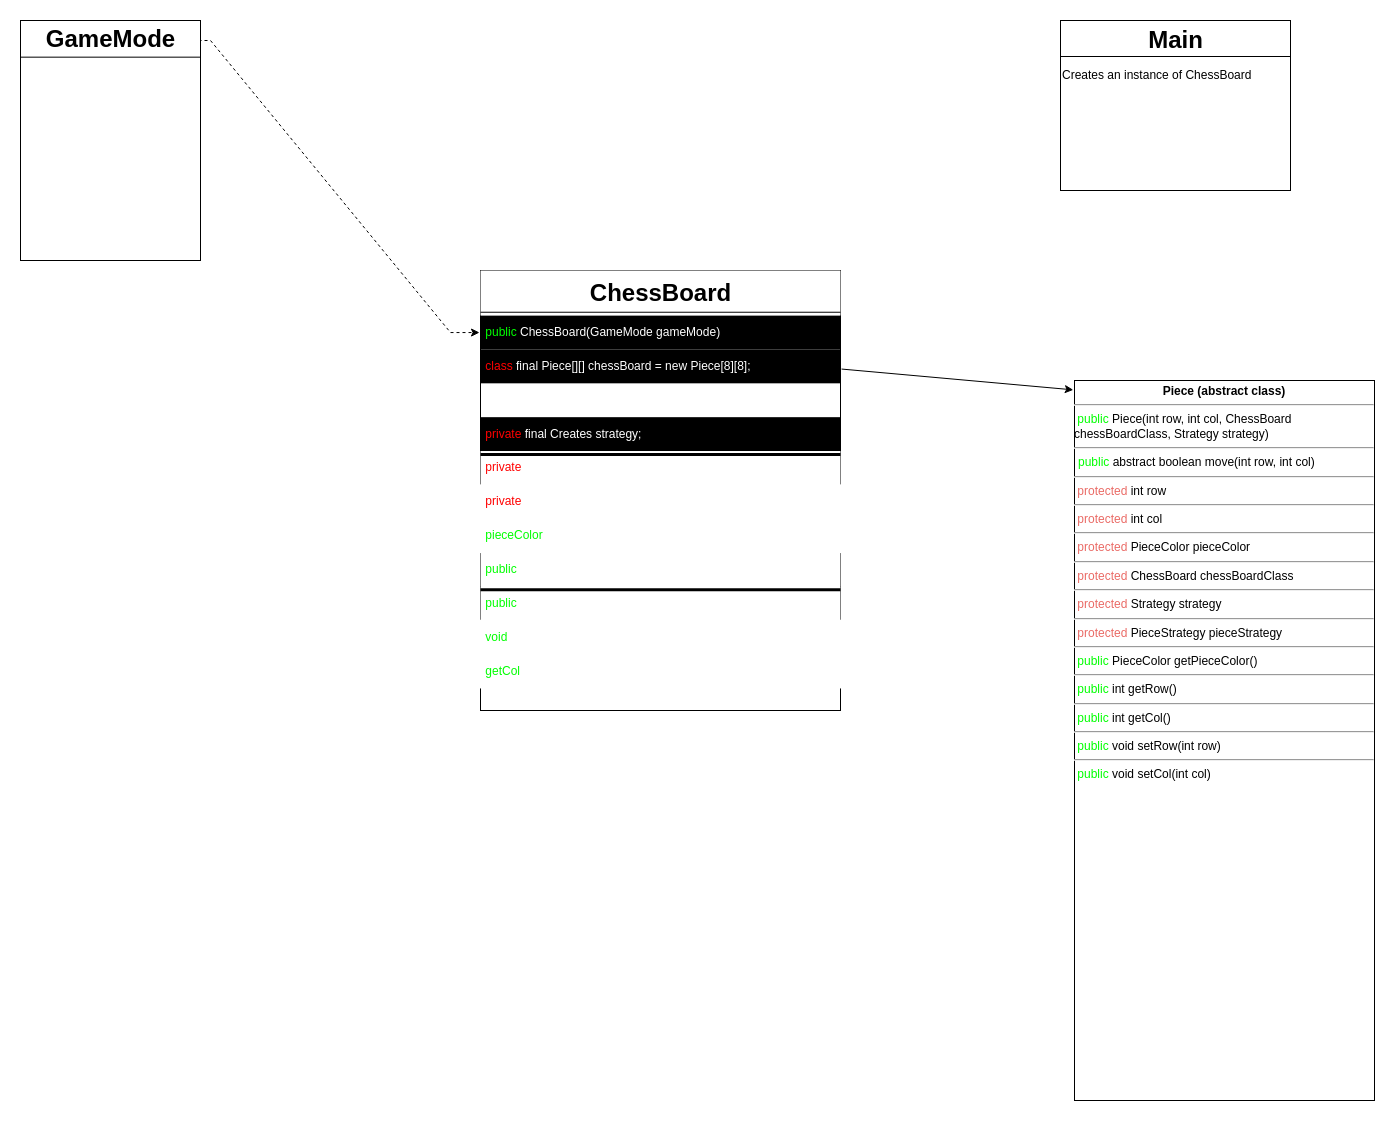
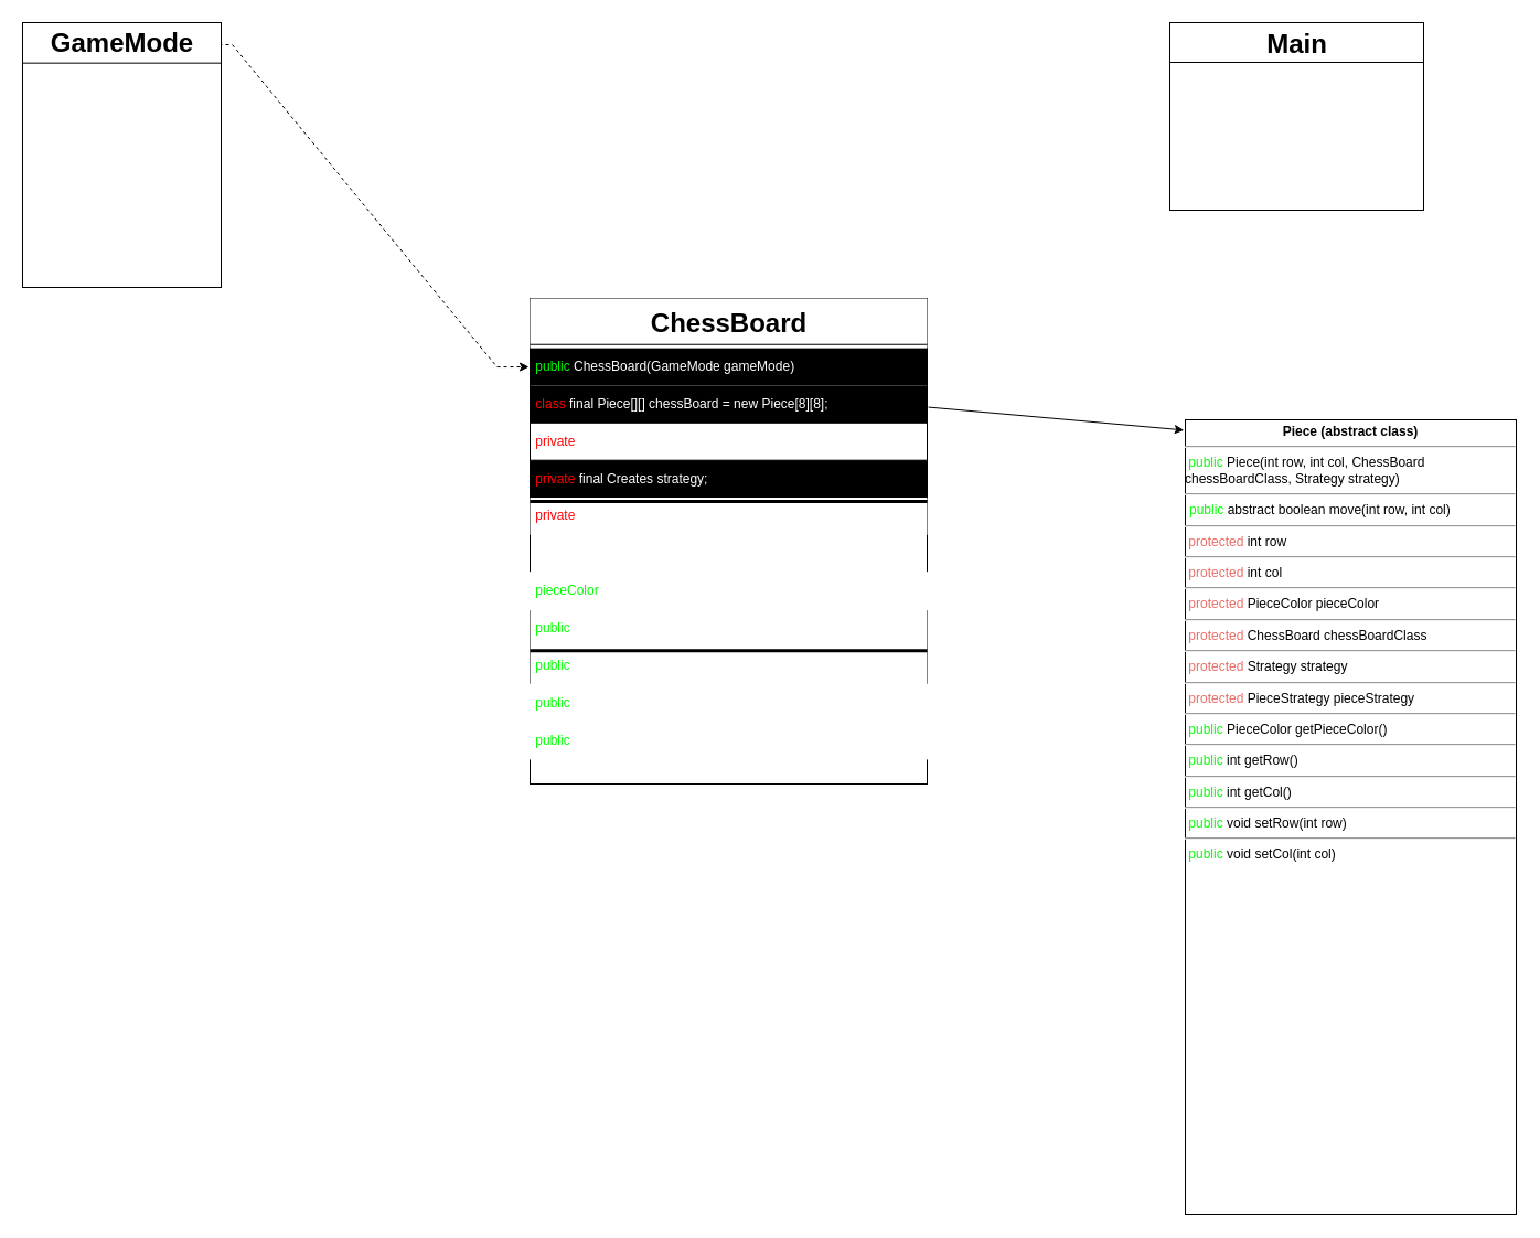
- <mxCell id="29" value="Creates an instance of ChessBoard" style="text;html=1;strokeColor=none;fillColor=none;align=left;verticalAlign=middle;whiteSpace=wrap;rounded=0;" vertex="1" parent="26"><mxGeometry y="40" width="230" height="30" as="geometry" /></mxCell>
+ <mxCell id="7" value="&amp;nbsp;&lt;font color=&quot;#ff0000&quot;&gt;private &lt;/font&gt;PieceColor turn;" style="text;html=1;strokeColor=default;fillColor=default;align=left;verticalAlign=middle;whiteSpace=wrap;overflow=hidden;fontColor=#ffffff;strokeWidth=1;" vertex="1" parent="2"><mxGeometry y="112.821" width="360" height="33.846" as="geometry" /></mxCell>
- <mxCell id="10" value="&amp;nbsp;&lt;font color=&quot;#ff0000&quot;&gt;private &lt;/font&gt;Strategy updateStrategy(GameMode gameMode)" style="text;html=1;strokeColor=#FFFFFF;fillColor=default;align=left;verticalAlign=middle;whiteSpace=wrap;overflow=hidden;fontColor=#ffffff;strokeWidth=1;" vertex="1" parent="2"><mxGeometry y="214.359" width="360" height="33.846" as="geometry" /></mxCell>
- <mxCell id="13" value="&amp;nbsp;&lt;font color=&quot;#00ff00&quot;&gt;void &lt;/font&gt;Piece[][] getChessBoard()" style="text;html=1;strokeColor=#FFFFFF;fillColor=default;align=left;verticalAlign=middle;whiteSpace=wrap;overflow=hidden;fontColor=#ffffff;strokeWidth=1;" vertex="1" parent="2"><mxGeometry y="349.744" width="360" height="33.846" as="geometry" /></mxCell>
+ <mxCell id="13" value="&amp;nbsp;&lt;font color=&quot;#00ff00&quot;&gt;public &lt;/font&gt;Piece[][] getChessBoard()" style="text;html=1;strokeColor=#FFFFFF;fillColor=default;align=left;verticalAlign=middle;whiteSpace=wrap;overflow=hidden;fontColor=#ffffff;strokeWidth=1;" vertex="1" parent="2"><mxGeometry y="349.744" width="360" height="33.846" as="geometry" /></mxCell>
- <mxCell id="14" value="&amp;nbsp;&lt;font color=&quot;#00ff00&quot;&gt;getCol &lt;/font&gt;void nextTurn()" style="text;html=1;strokeColor=#FFFFFF;fillColor=default;align=left;verticalAlign=middle;whiteSpace=wrap;overflow=hidden;fontColor=#ffffff;strokeWidth=1;" vertex="1" parent="2"><mxGeometry y="383.59" width="360" height="33.846" as="geometry" /></mxCell>
+ <mxCell id="14" value="&amp;nbsp;&lt;font color=&quot;#00ff00&quot;&gt;public &lt;/font&gt;void nextTurn()" style="text;html=1;strokeColor=#FFFFFF;fillColor=default;align=left;verticalAlign=middle;whiteSpace=wrap;overflow=hidden;fontColor=#ffffff;strokeWidth=1;" vertex="1" parent="2"><mxGeometry y="383.59" width="360" height="33.846" as="geometry" /></mxCell>
